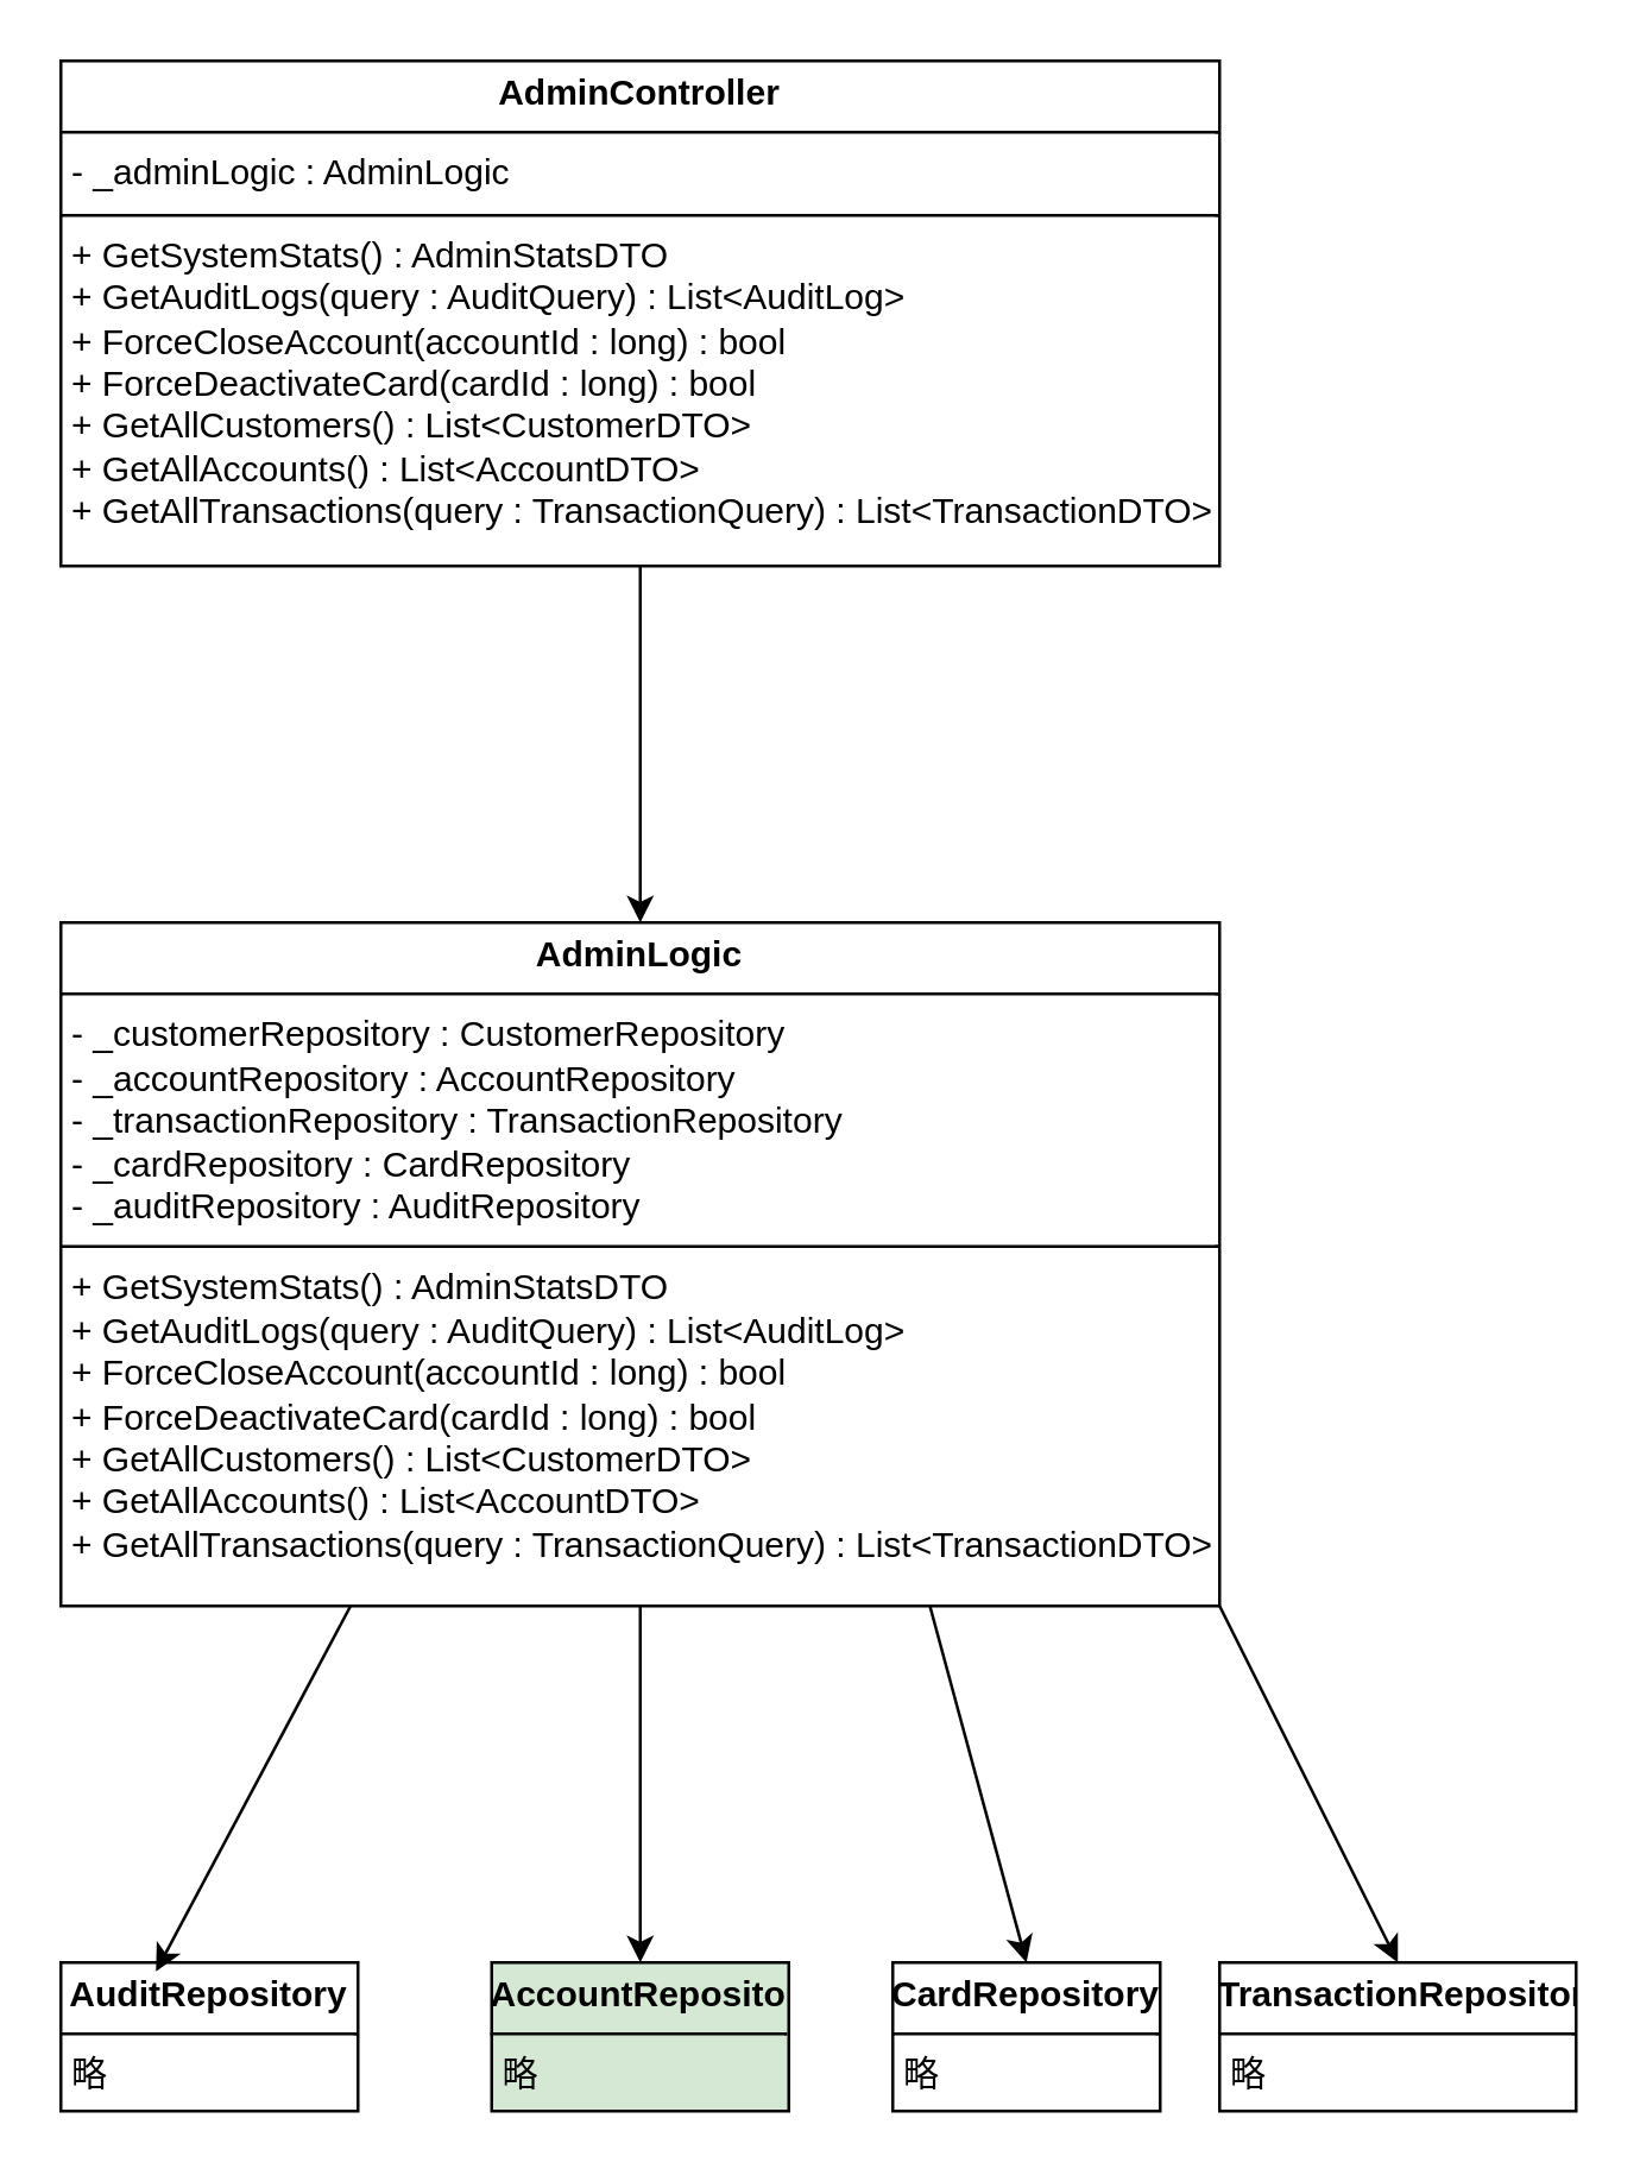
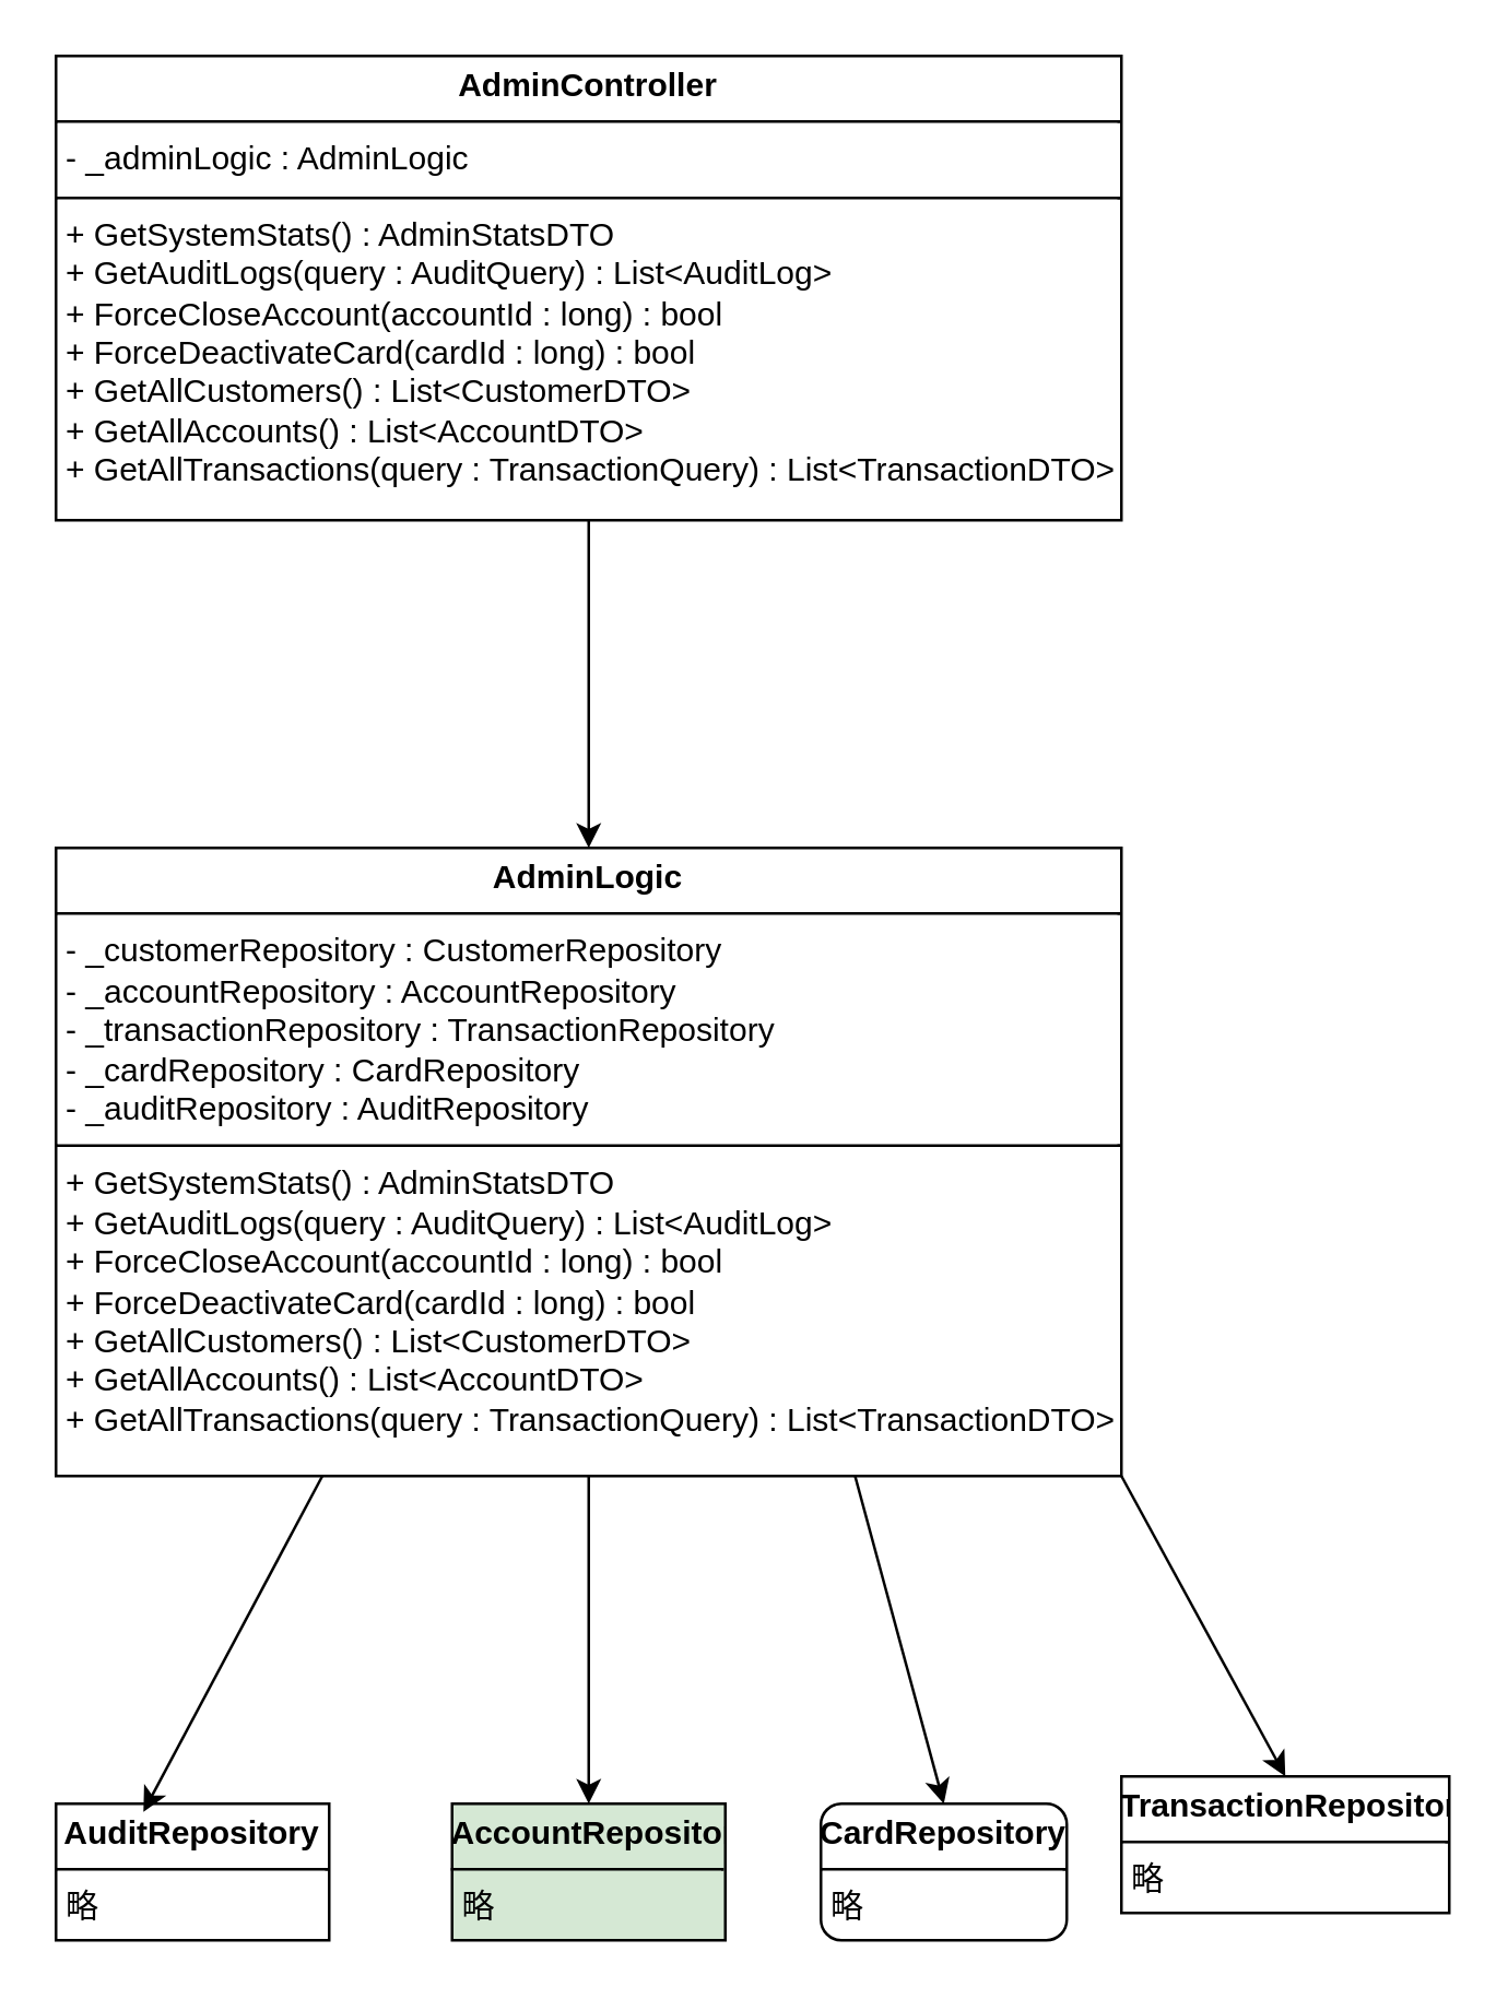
- <mxCell id="10" value="&lt;p style=&quot;margin:0px;margin-top:4px;text-align:center;&quot;&gt;&lt;b&gt;CardRepository&lt;/b&gt;&lt;/p&gt;&lt;hr size=&quot;1&quot; style=&quot;border-style:solid;&quot;&gt;&lt;p style=&quot;margin:0px;margin-left:4px;&quot;&gt;略&lt;/p&gt;" style="verticalAlign=top;align=left;overflow=fill;html=1;whiteSpace=wrap;" parent="1" vertex="1"><mxGeometry x="300" y="660" width="90" height="50" as="geometry" /></mxCell>
+ <mxCell id="10" value="&lt;p style=&quot;margin:0px;margin-top:4px;text-align:center;&quot;&gt;&lt;b&gt;CardRepository&lt;/b&gt;&lt;/p&gt;&lt;hr size=&quot;1&quot; style=&quot;border-style:solid;&quot;&gt;&lt;p style=&quot;margin:0px;margin-left:4px;&quot;&gt;略&lt;/p&gt;" style="verticalAlign=top;align=left;overflow=fill;html=1;whiteSpace=wrap;rounded=1;" parent="1" vertex="1"><mxGeometry x="300" y="660" width="90" height="50" as="geometry" /></mxCell>
- <mxCell id="11" value="&lt;p style=&quot;margin:0px;margin-top:4px;text-align:center;&quot;&gt;&lt;b&gt;TransactionRepository&lt;/b&gt;&lt;/p&gt;&lt;hr size=&quot;1&quot; style=&quot;border-style:solid;&quot;&gt;&lt;p style=&quot;margin:0px;margin-left:4px;&quot;&gt;略&lt;/p&gt;" style="verticalAlign=top;align=left;overflow=fill;html=1;whiteSpace=wrap;" parent="1" vertex="1"><mxGeometry x="410" y="660" width="120" height="50" as="geometry" /></mxCell>
+ <mxCell id="11" value="&lt;p style=&quot;margin:0px;margin-top:4px;text-align:center;&quot;&gt;&lt;b&gt;TransactionRepository&lt;/b&gt;&lt;/p&gt;&lt;hr size=&quot;1&quot; style=&quot;border-style:solid;&quot;&gt;&lt;p style=&quot;margin:0px;margin-left:4px;&quot;&gt;略&lt;/p&gt;" style="verticalAlign=top;align=left;overflow=fill;html=1;whiteSpace=wrap;" parent="1" vertex="1"><mxGeometry x="410" y="650" width="120" height="50" as="geometry" /></mxCell>
